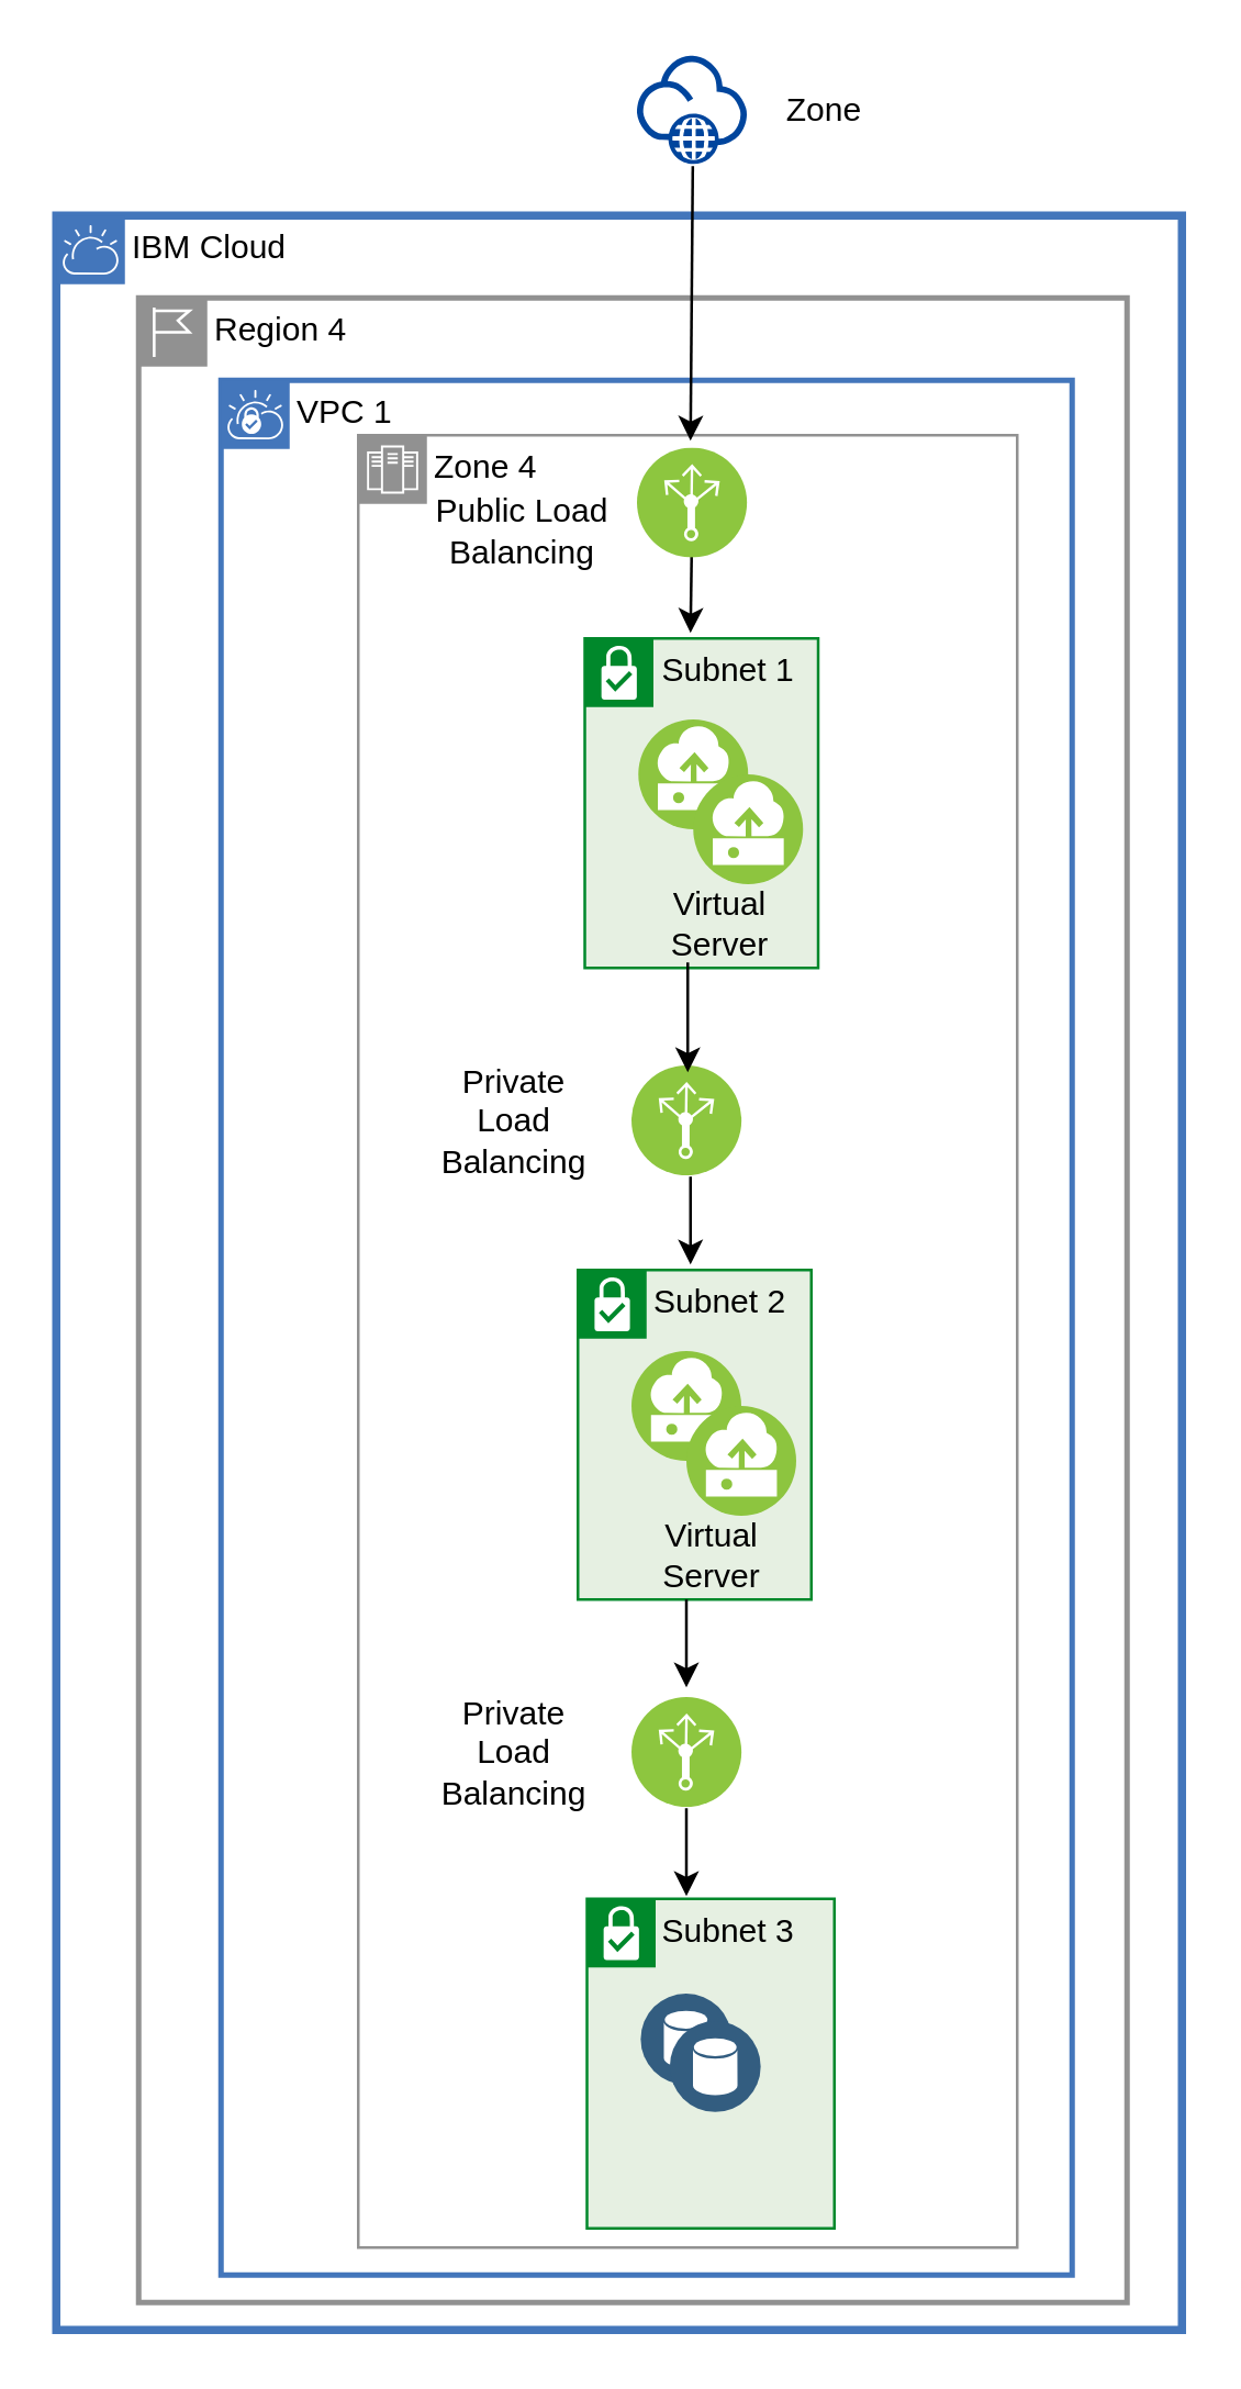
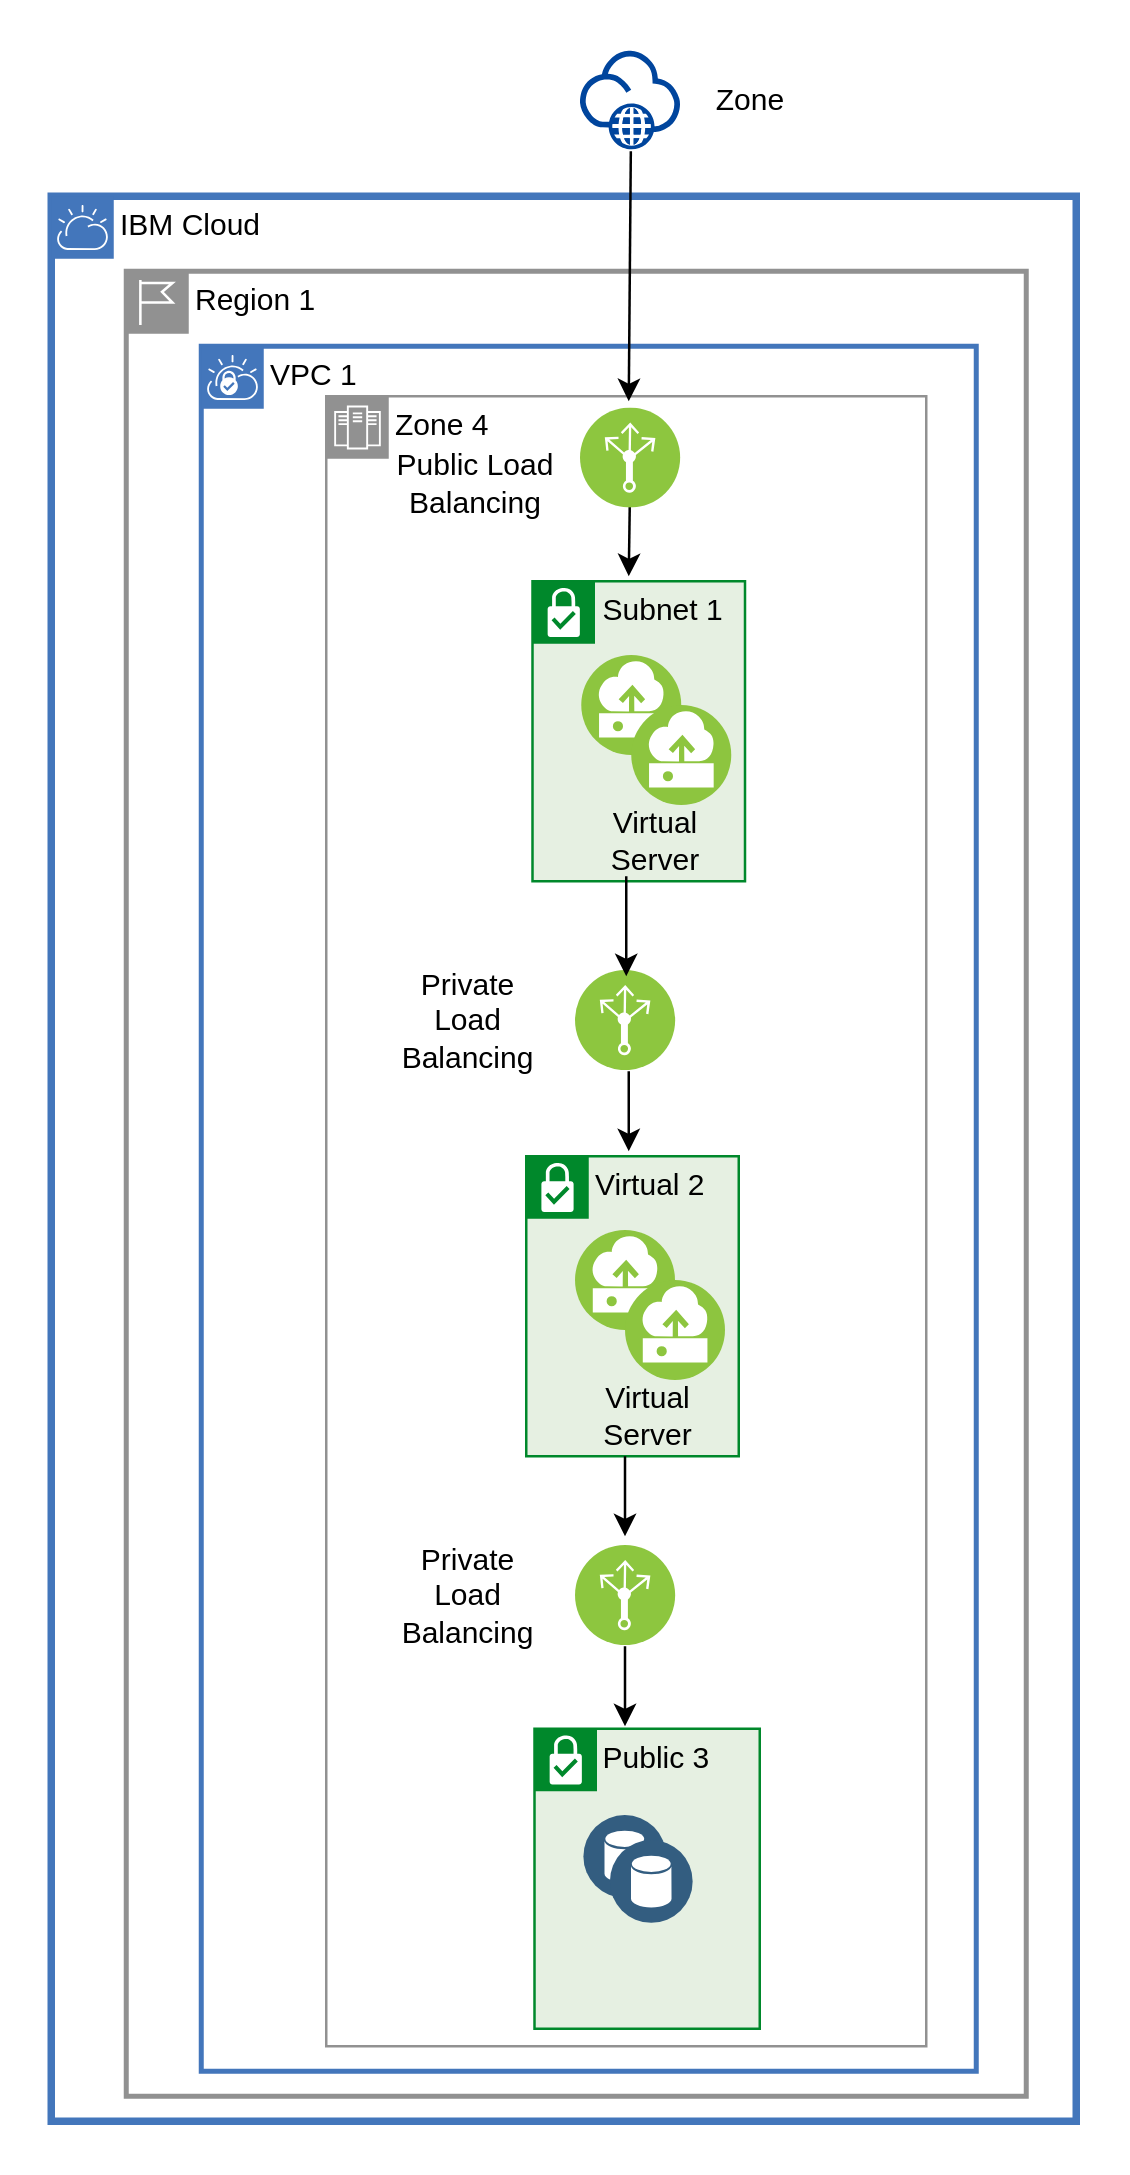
- <mxCell id="4" value="Region 4" style="shape=mxgraph.ibm.box;prType=region;fontStyle=0;verticalAlign=top;align=left;spacingLeft=32;spacingTop=4;fillColor=none;rounded=0;whiteSpace=wrap;html=1;strokeColor=#919191;strokeWidth=2;dashed=0;container=0;spacing=-4;collapsible=0;expand=0;recursiveResize=0;fontSize=12;fontColor=#000000;" vertex="1" parent="2"><mxGeometry x="30" y="88" width="360" height="730" as="geometry" /></mxCell>
+ <mxCell id="4" value="Region 1" style="shape=mxgraph.ibm.box;prType=region;fontStyle=0;verticalAlign=top;align=left;spacingLeft=32;spacingTop=4;fillColor=none;rounded=0;whiteSpace=wrap;html=1;strokeColor=#919191;strokeWidth=2;dashed=0;container=0;spacing=-4;collapsible=0;expand=0;recursiveResize=0;fontSize=12;fontColor=#000000;" vertex="1" parent="2"><mxGeometry x="30" y="88" width="360" height="730" as="geometry" /></mxCell>
- <mxCell id="33" value="&lt;font color=&quot;#000000&quot;&gt;Subnet 2&lt;/font&gt;" style="shape=mxgraph.ibm.box;prType=subnet;fontStyle=0;verticalAlign=top;align=left;spacingLeft=32;spacingTop=4;fillColor=#E6F0E2;rounded=0;whiteSpace=wrap;html=1;strokeColor=#00882B;strokeWidth=1;dashed=0;container=1;spacing=-4;collapsible=0;expand=0;recursiveResize=0;fontSize=12;fontColor=#FFFFFF;" vertex="1" parent="32"><mxGeometry width="85" height="120" as="geometry" /></mxCell>
+ <mxCell id="33" value="&lt;font color=&quot;#000000&quot;&gt;Virtual 2&lt;/font&gt;" style="shape=mxgraph.ibm.box;prType=subnet;fontStyle=0;verticalAlign=top;align=left;spacingLeft=32;spacingTop=4;fillColor=#E6F0E2;rounded=0;whiteSpace=wrap;html=1;strokeColor=#00882B;strokeWidth=1;dashed=0;container=1;spacing=-4;collapsible=0;expand=0;recursiveResize=0;fontSize=12;fontColor=#FFFFFF;" vertex="1" parent="32"><mxGeometry width="85" height="120" as="geometry" /></mxCell>
- <mxCell id="41" value="&lt;font color=&quot;#000000&quot;&gt;Subnet 3&lt;/font&gt;" style="shape=mxgraph.ibm.box;prType=subnet;fontStyle=0;verticalAlign=top;align=left;spacingLeft=32;spacingTop=4;fillColor=#E6F0E2;rounded=0;whiteSpace=wrap;html=1;strokeColor=#00882B;strokeWidth=1;dashed=0;container=0;spacing=-4;collapsible=0;expand=0;recursiveResize=0;fontSize=12;fontColor=#FFFFFF;" vertex="1" parent="2"><mxGeometry x="193.3" y="671" width="90.1" height="120" as="geometry" /></mxCell>
+ <mxCell id="41" value="&lt;font color=&quot;#000000&quot;&gt;Public 3&lt;/font&gt;" style="shape=mxgraph.ibm.box;prType=subnet;fontStyle=0;verticalAlign=top;align=left;spacingLeft=32;spacingTop=4;fillColor=#E6F0E2;rounded=0;whiteSpace=wrap;html=1;strokeColor=#00882B;strokeWidth=1;dashed=0;container=0;spacing=-4;collapsible=0;expand=0;recursiveResize=0;fontSize=12;fontColor=#FFFFFF;" vertex="1" parent="2"><mxGeometry x="193.3" y="671" width="90.1" height="120" as="geometry" /></mxCell>
